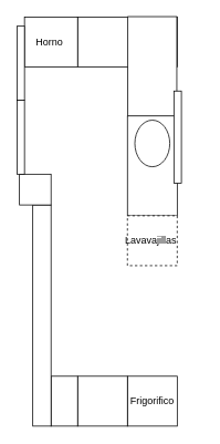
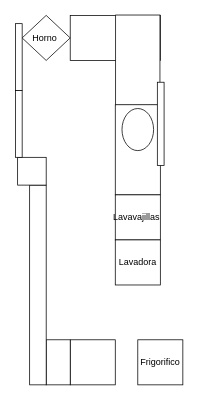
- <mxCell id="5" value="Horno&amp;nbsp;" style="whiteSpace=wrap;html=1;" parent="1" vertex="1"><mxGeometry x="29" y="20" width="64" height="60" as="geometry" /></mxCell>
+ <mxCell id="5" value="Horno&amp;nbsp;" style="rhombus;whiteSpace=wrap;html=1;" parent="1" vertex="1"><mxGeometry x="29" y="20" width="64" height="60" as="geometry" /></mxCell>
- <mxCell id="7" value="Lavavajillas&amp;nbsp;" style="whiteSpace=wrap;html=1;dashed=1;" parent="1" vertex="1"><mxGeometry x="153" y="259" width="60" height="60" as="geometry" /></mxCell>
+ <mxCell id="7" value="Lavavajillas&amp;nbsp;" style="whiteSpace=wrap;html=1;" parent="1" vertex="1"><mxGeometry x="153" y="259" width="60" height="60" as="geometry" /></mxCell>
+ <mxCell id="8" value="Lavadora" style="whiteSpace=wrap;html=1;" vertex="1" parent="1"><mxGeometry x="153" y="319" width="60" height="60" as="geometry" /></mxCell>
- <mxCell id="9" value="Frigorifico" style="whiteSpace=wrap;html=1;" vertex="1" parent="1"><mxGeometry x="153" y="452" width="60" height="60" as="geometry" /></mxCell>
+ <mxCell id="9" value="Frigorifico" style="whiteSpace=wrap;html=1;" vertex="1" parent="1"><mxGeometry x="183" y="452" width="60" height="60" as="geometry" /></mxCell>
